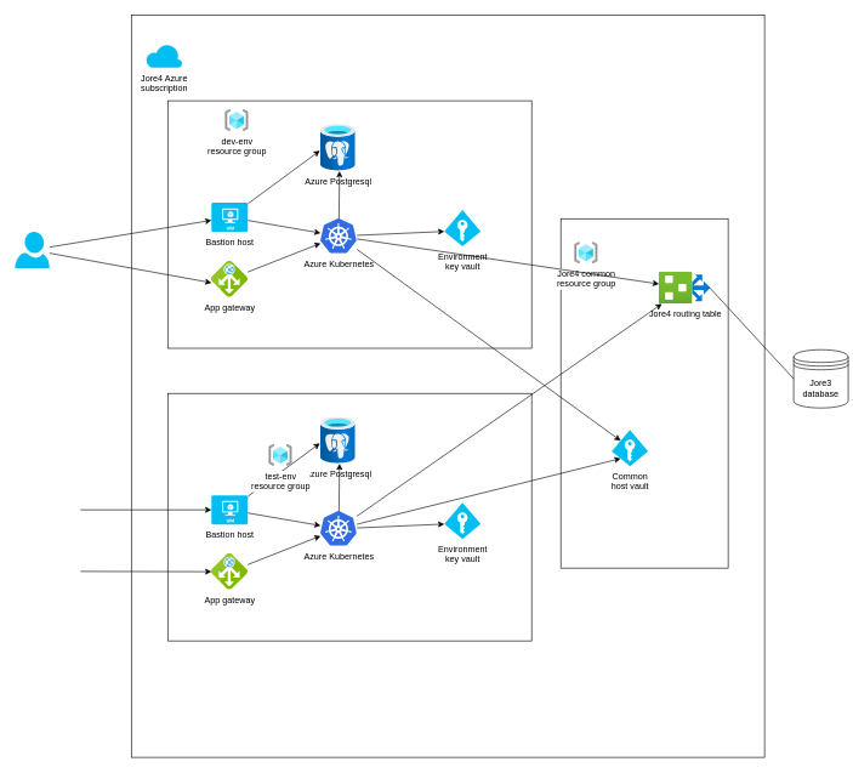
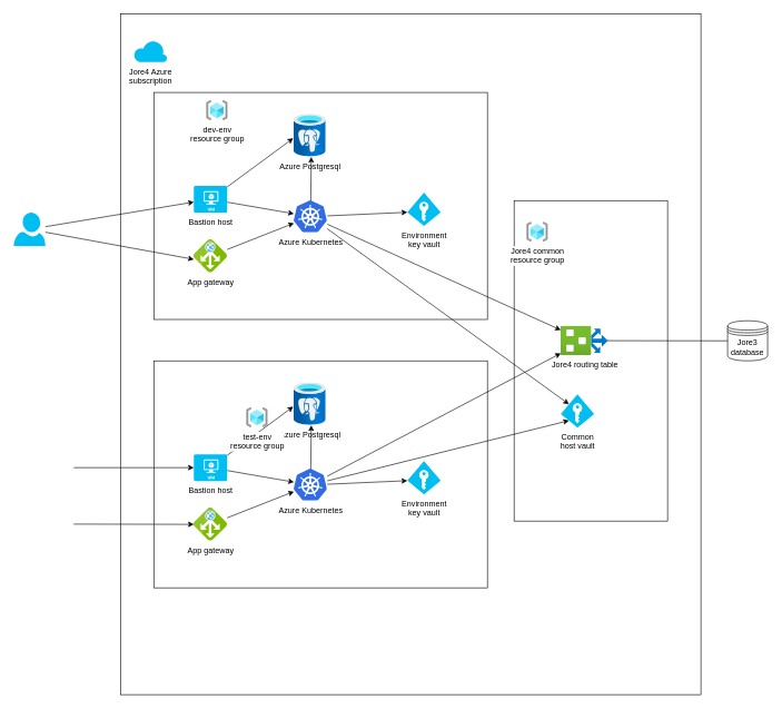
- <mxCell id="37" value="Jore4 routing table" style="aspect=fixed;html=1;points=[];align=center;image;fontSize=12;image=img/lib/azure2/networking/Route_Filters.svg;" vertex="1" parent="1"><mxGeometry x="905" y="373" width="71" height="44" as="geometry" /></mxCell>
+ <mxCell id="37" value="Jore4 routing table" style="aspect=fixed;html=1;points=[];align=center;image;fontSize=12;image=img/lib/azure2/networking/Route_Filters.svg;" vertex="1" parent="1"><mxGeometry x="840" y="488" width="71" height="44" as="geometry" /></mxCell>
- <mxCell id="19" value="Jore3&lt;br&gt;database" style="shape=datastore;whiteSpace=wrap;html=1;" vertex="1" parent="1"><mxGeometry x="1090" y="480" width="75" height="80" as="geometry" /></mxCell>
+ <mxCell id="19" value="Jore3&lt;br&gt;database" style="shape=datastore;whiteSpace=wrap;html=1;" vertex="1" parent="1"><mxGeometry x="1090" y="480" width="60" height="60" as="geometry" /></mxCell>
